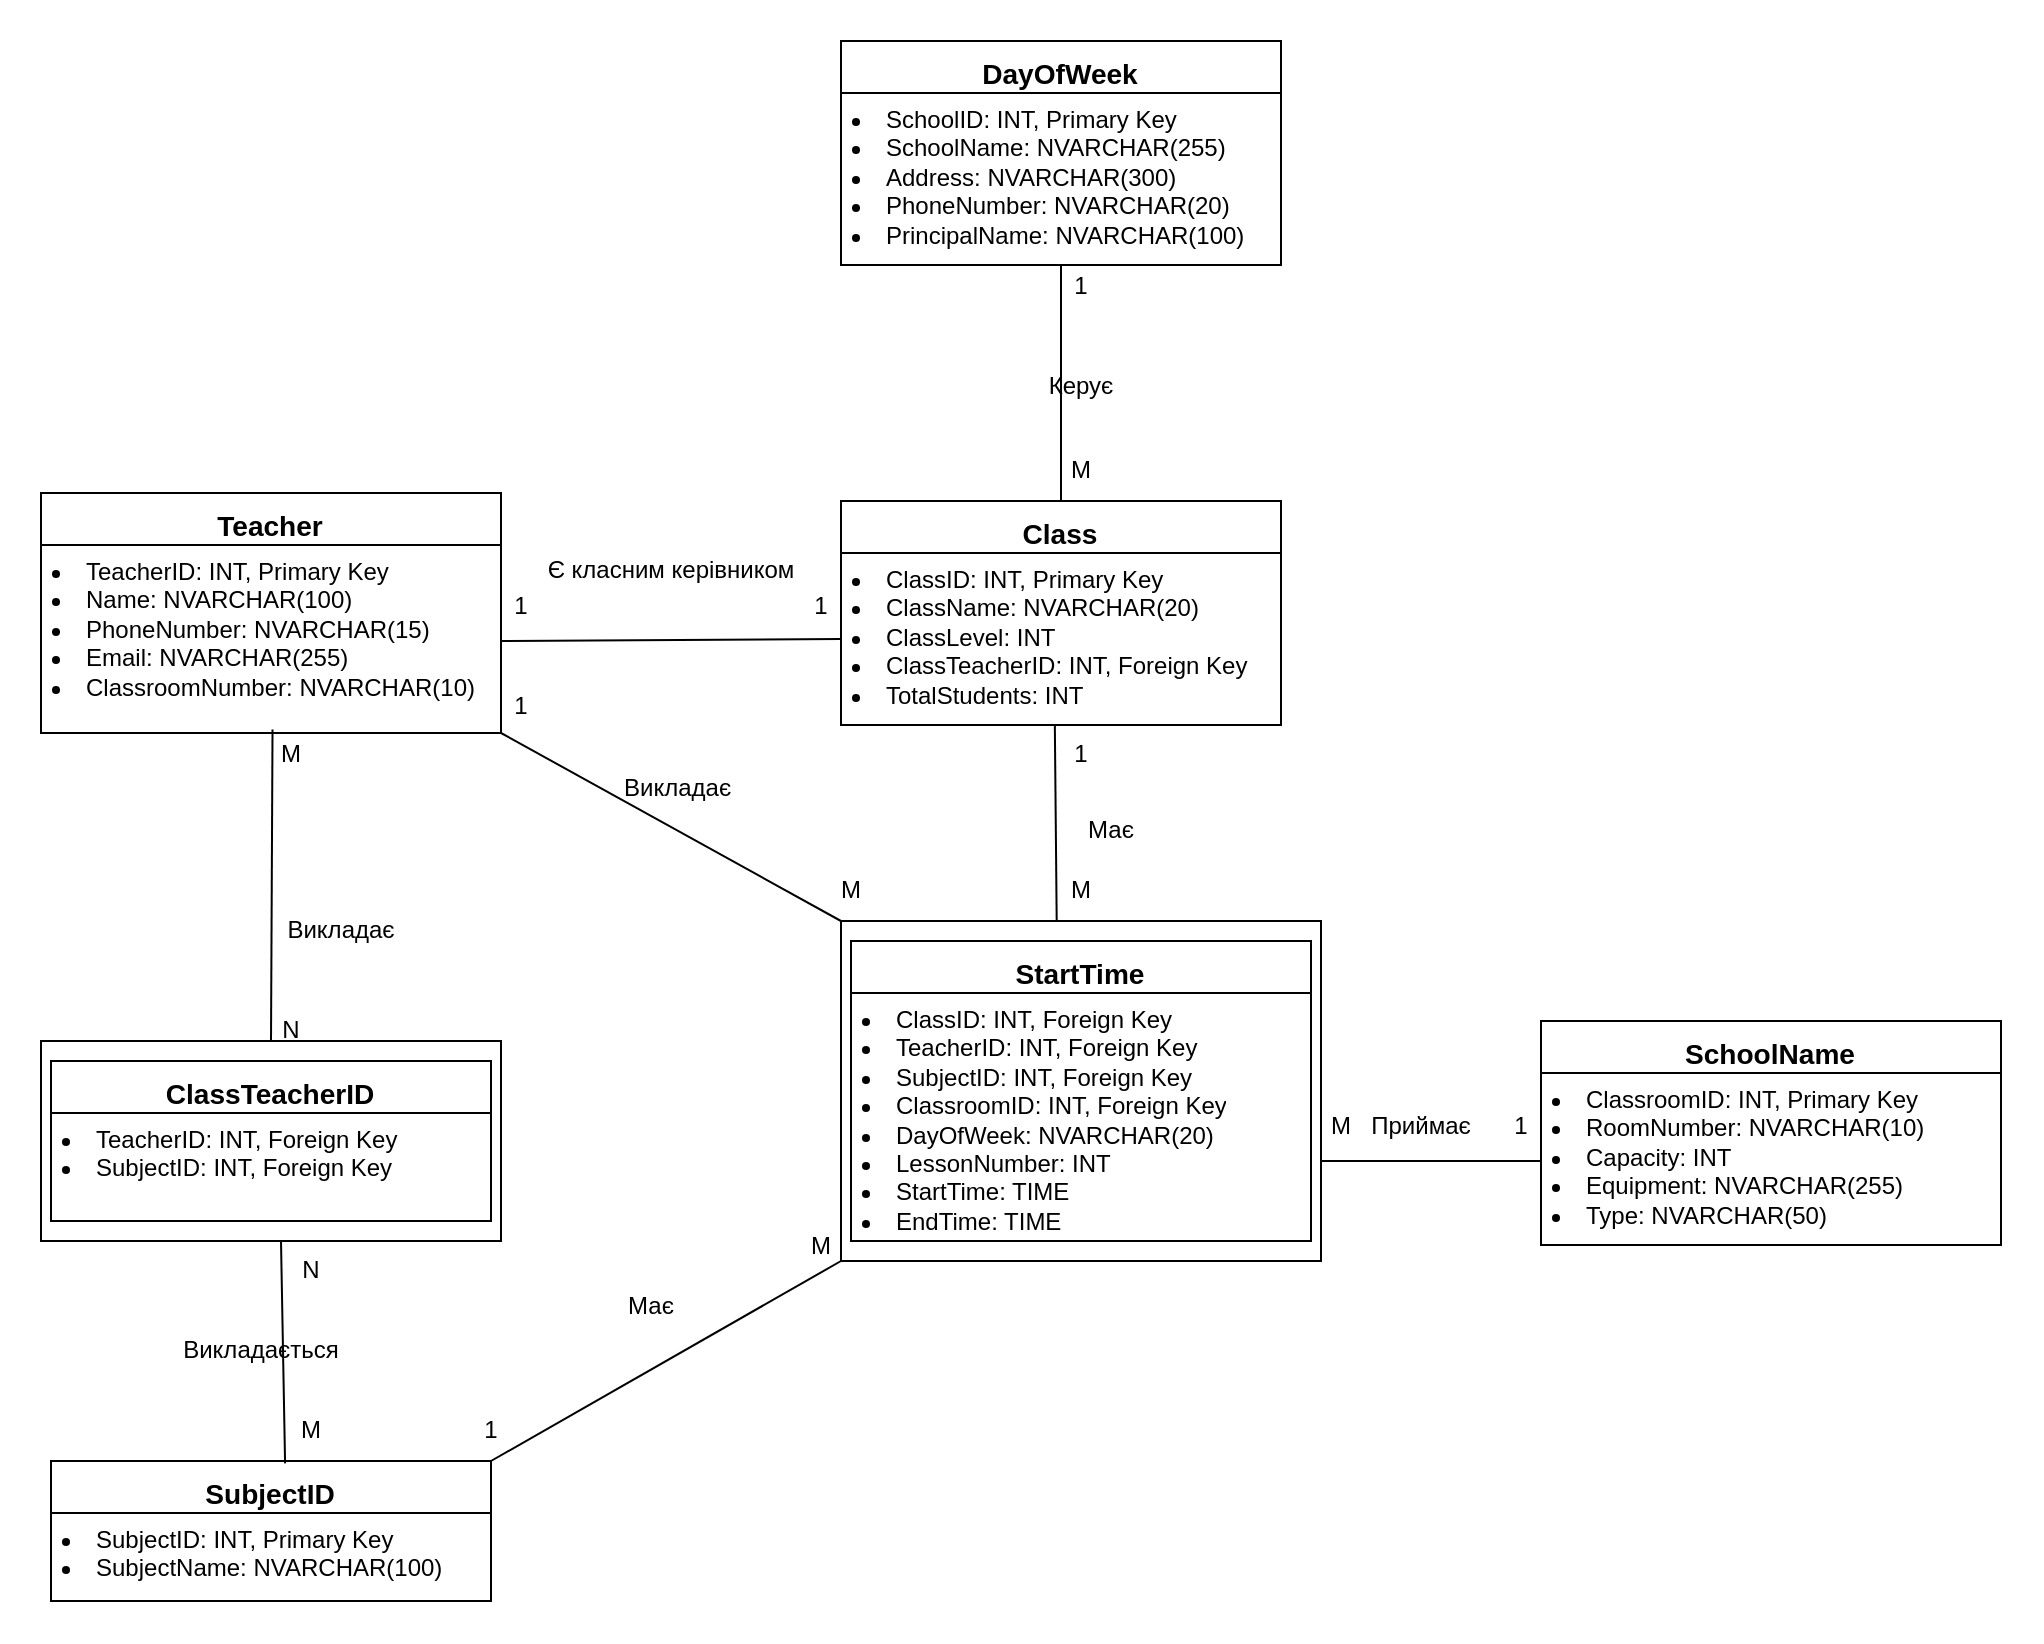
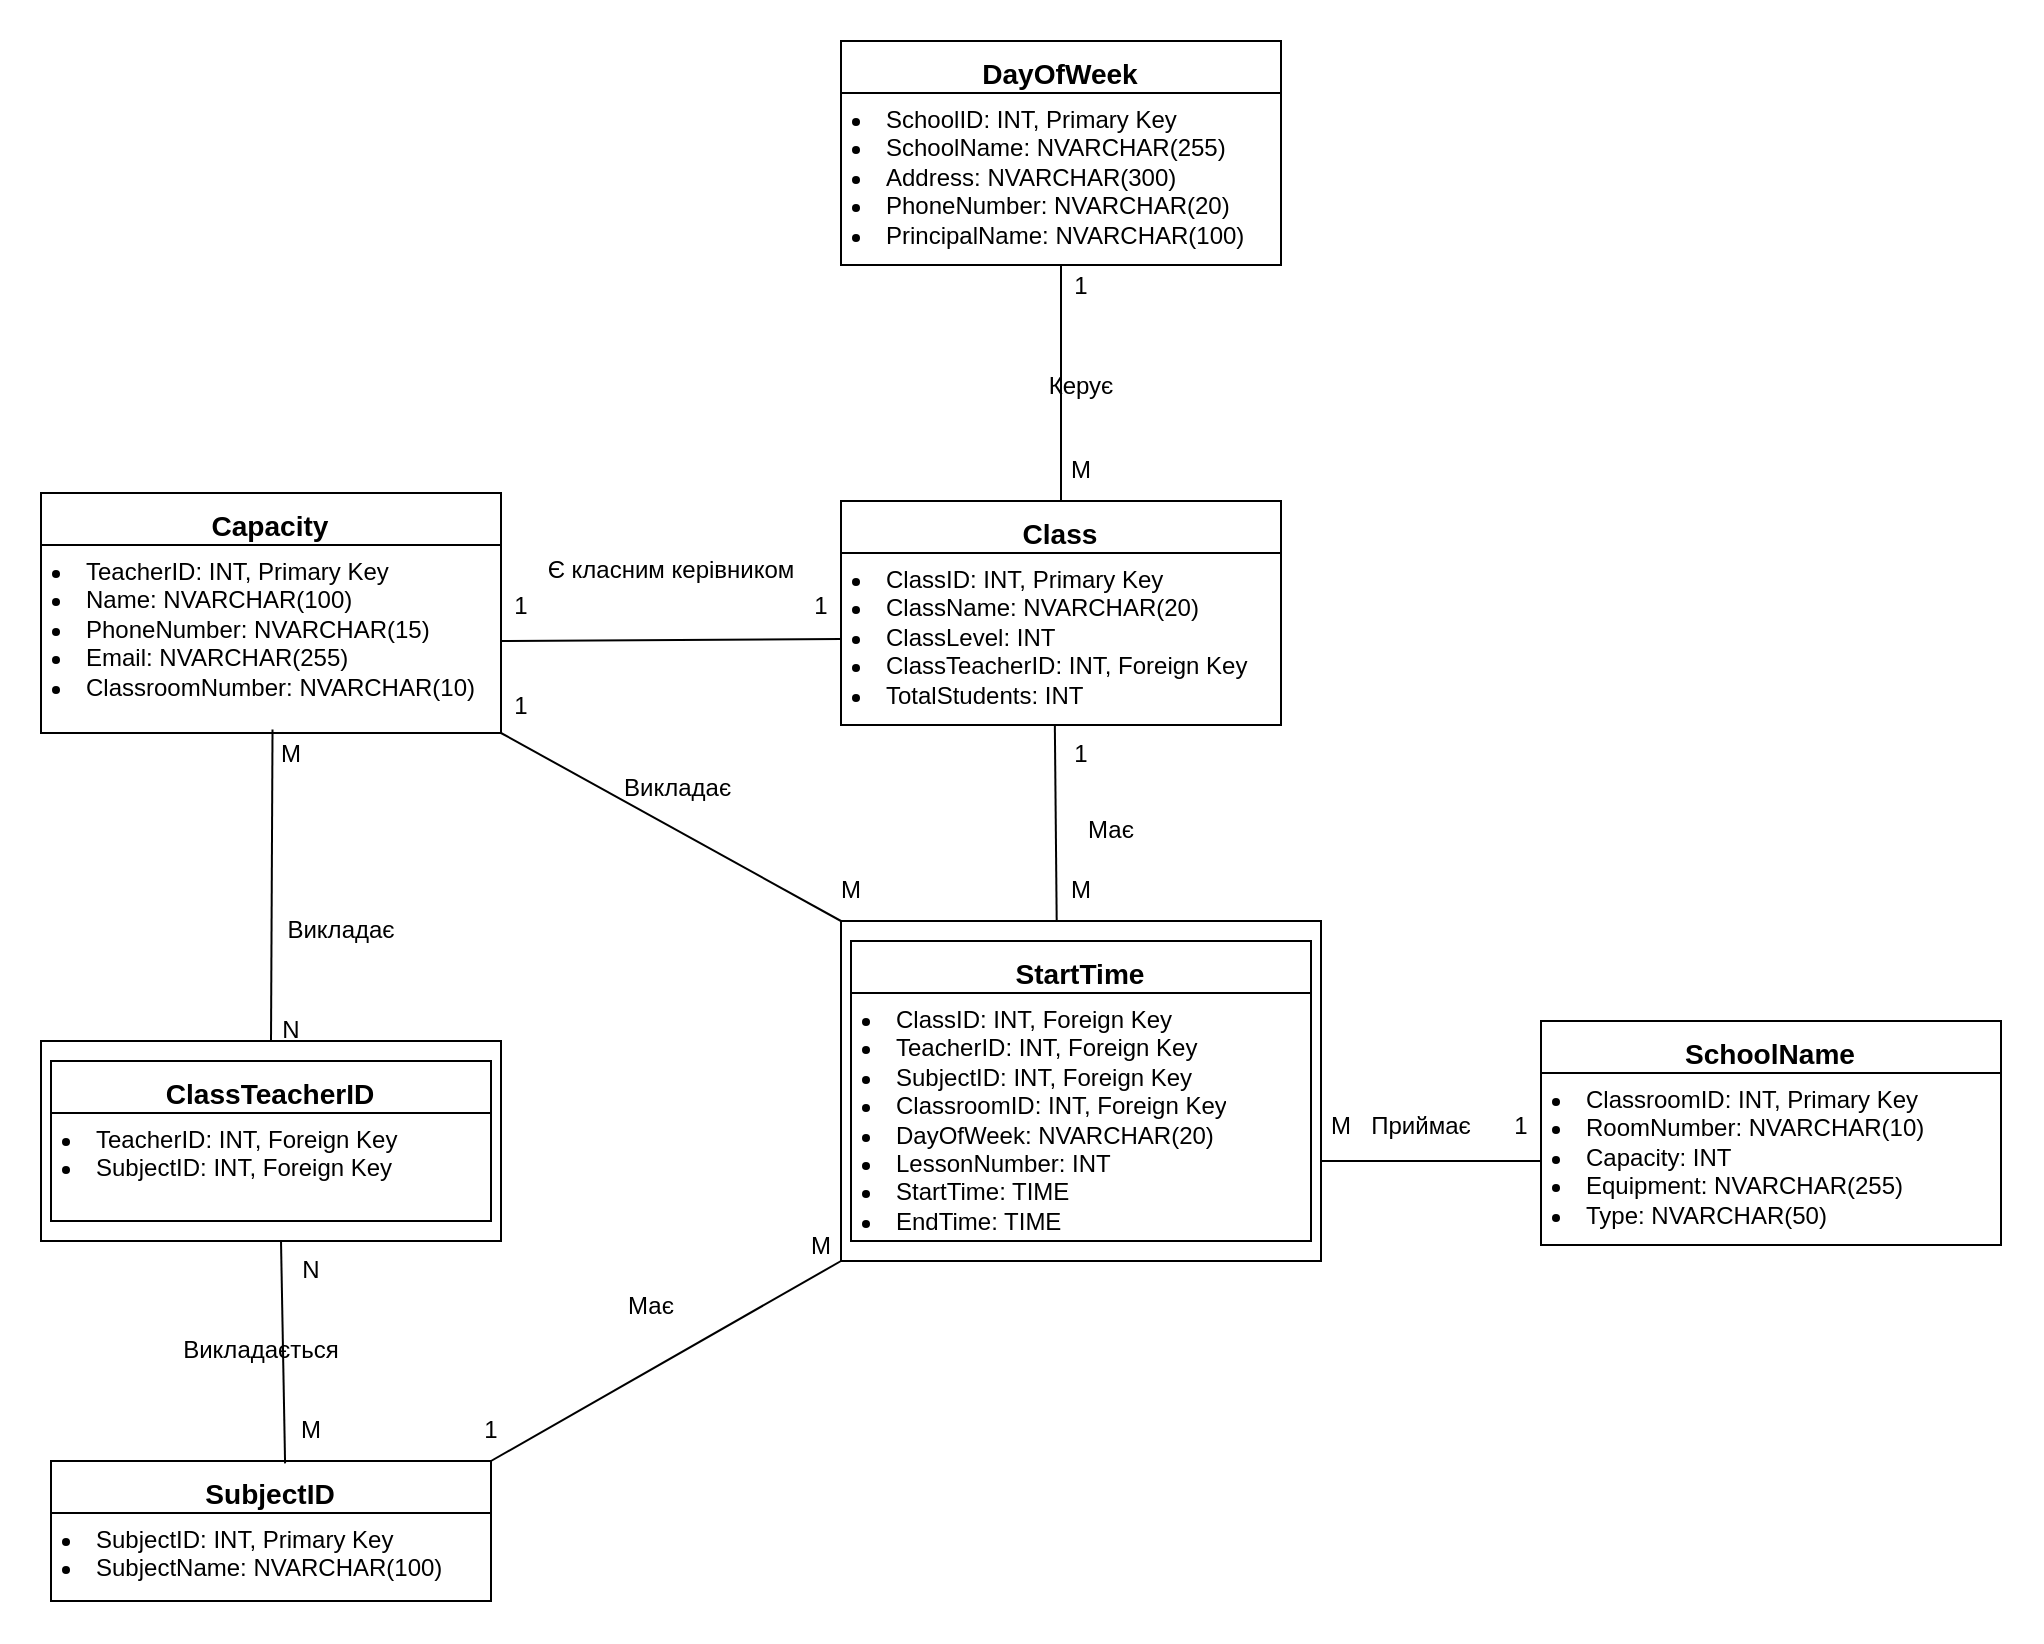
- <mxCell id="6" value="&lt;h3 style=&quot;margin:0in;line-height:150%&quot;&gt;Teacher&lt;/h3&gt;" style="swimlane;fontStyle=1;align=center;verticalAlign=top;childLayout=stackLayout;horizontal=1;startSize=26;horizontalStack=0;resizeParent=1;resizeParentMax=0;resizeLast=0;collapsible=1;marginBottom=0;whiteSpace=wrap;html=1;" parent="1" vertex="1"><mxGeometry x="20" y="246" width="230" height="120" as="geometry" /></mxCell>
+ <mxCell id="6" value="&lt;h3 style=&quot;margin:0in;line-height:150%&quot;&gt;Capacity&lt;/h3&gt;" style="swimlane;fontStyle=1;align=center;verticalAlign=top;childLayout=stackLayout;horizontal=1;startSize=26;horizontalStack=0;resizeParent=1;resizeParentMax=0;resizeLast=0;collapsible=1;marginBottom=0;whiteSpace=wrap;html=1;" parent="1" vertex="1"><mxGeometry x="20" y="246" width="230" height="120" as="geometry" /></mxCell>
